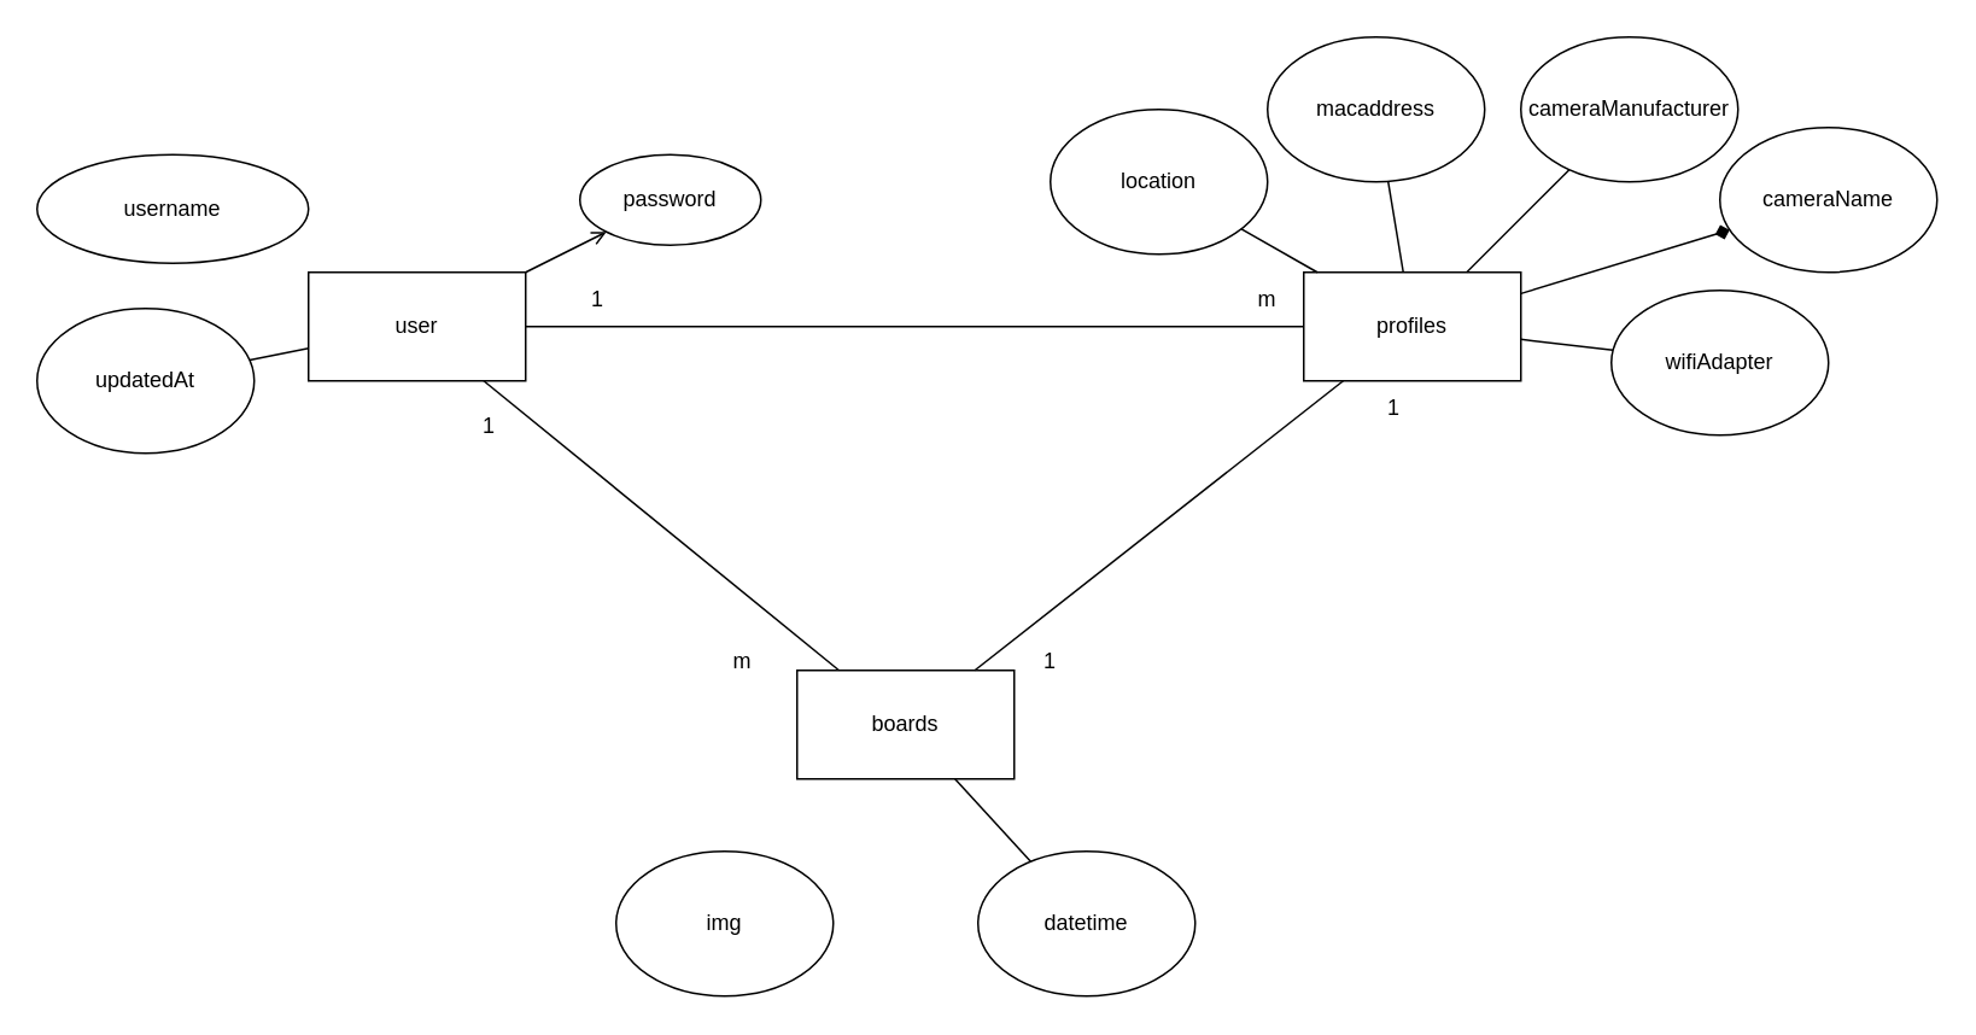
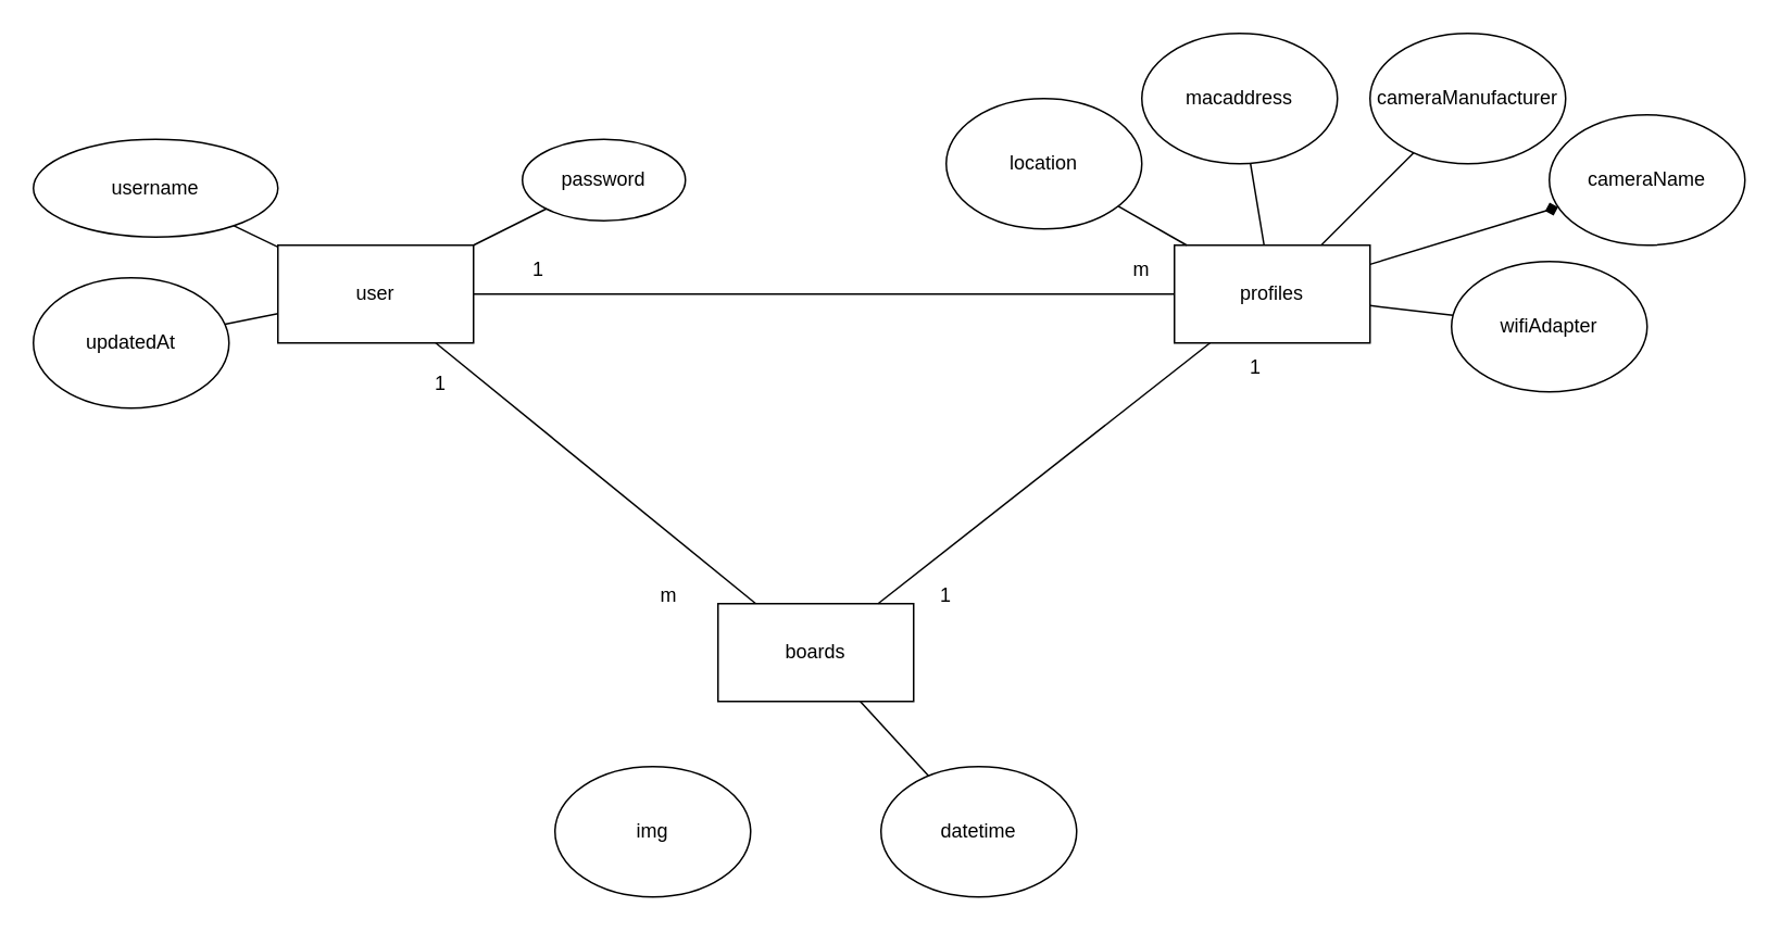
- <mxCell id="14" value="" style="endArrow=open;html=1;rounded=0;" edge="1" parent="1" source="2" target="6"><mxGeometry width="50" height="50" relative="1" as="geometry"><mxPoint x="310" y="300" as="sourcePoint" /><mxPoint x="360" y="250" as="targetPoint" /></mxGeometry></mxCell>
+ <mxCell id="14" value="" style="endArrow=none;html=1;rounded=0;" edge="1" parent="1" source="2" target="6"><mxGeometry width="50" height="50" relative="1" as="geometry"><mxPoint x="310" y="300" as="sourcePoint" /><mxPoint x="360" y="250" as="targetPoint" /></mxGeometry></mxCell>
+ <mxCell id="7" value="" style="endArrow=none;html=1;rounded=0;" edge="1" parent="1" source="5" target="2"><mxGeometry width="50" height="50" relative="1" as="geometry"><mxPoint x="120" y="250" as="sourcePoint" /><mxPoint x="170" y="200" as="targetPoint" /></mxGeometry></mxCell>
